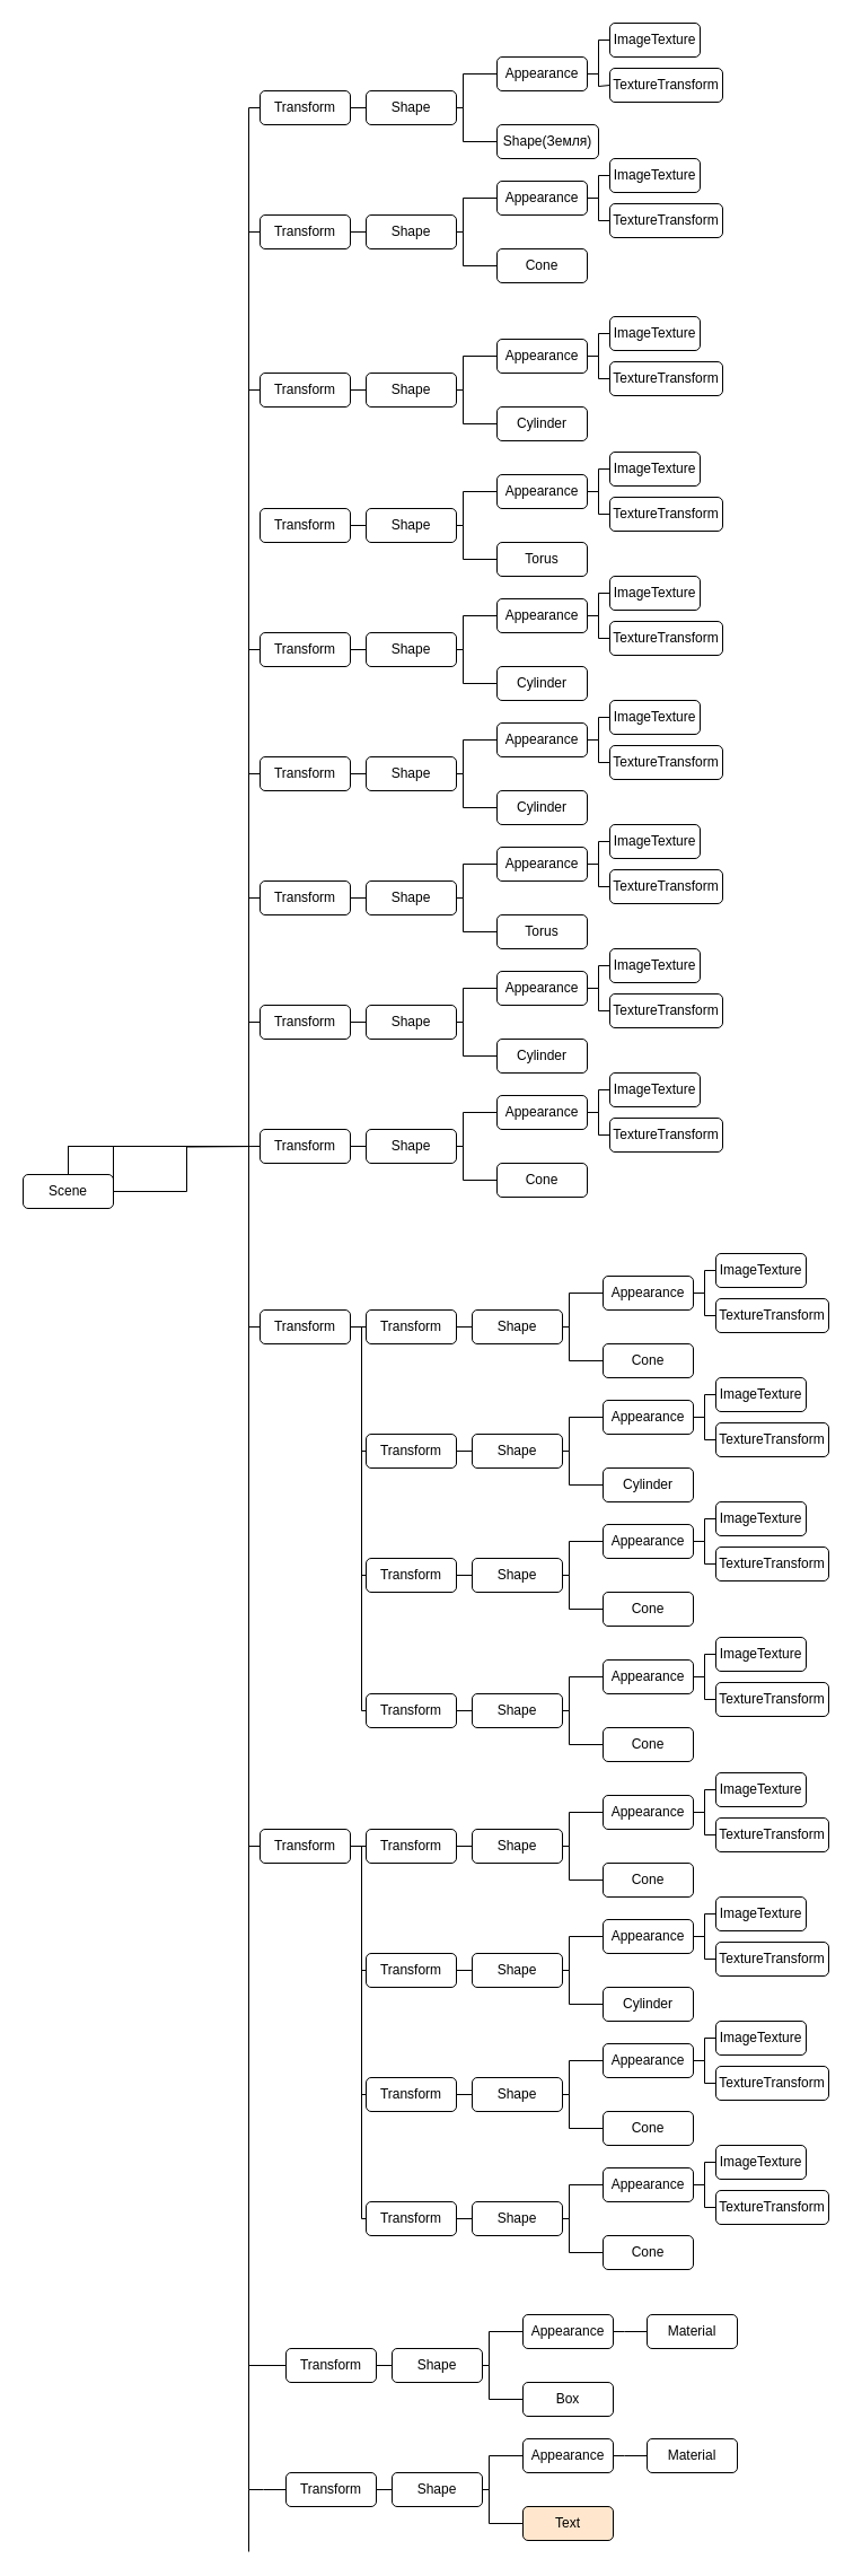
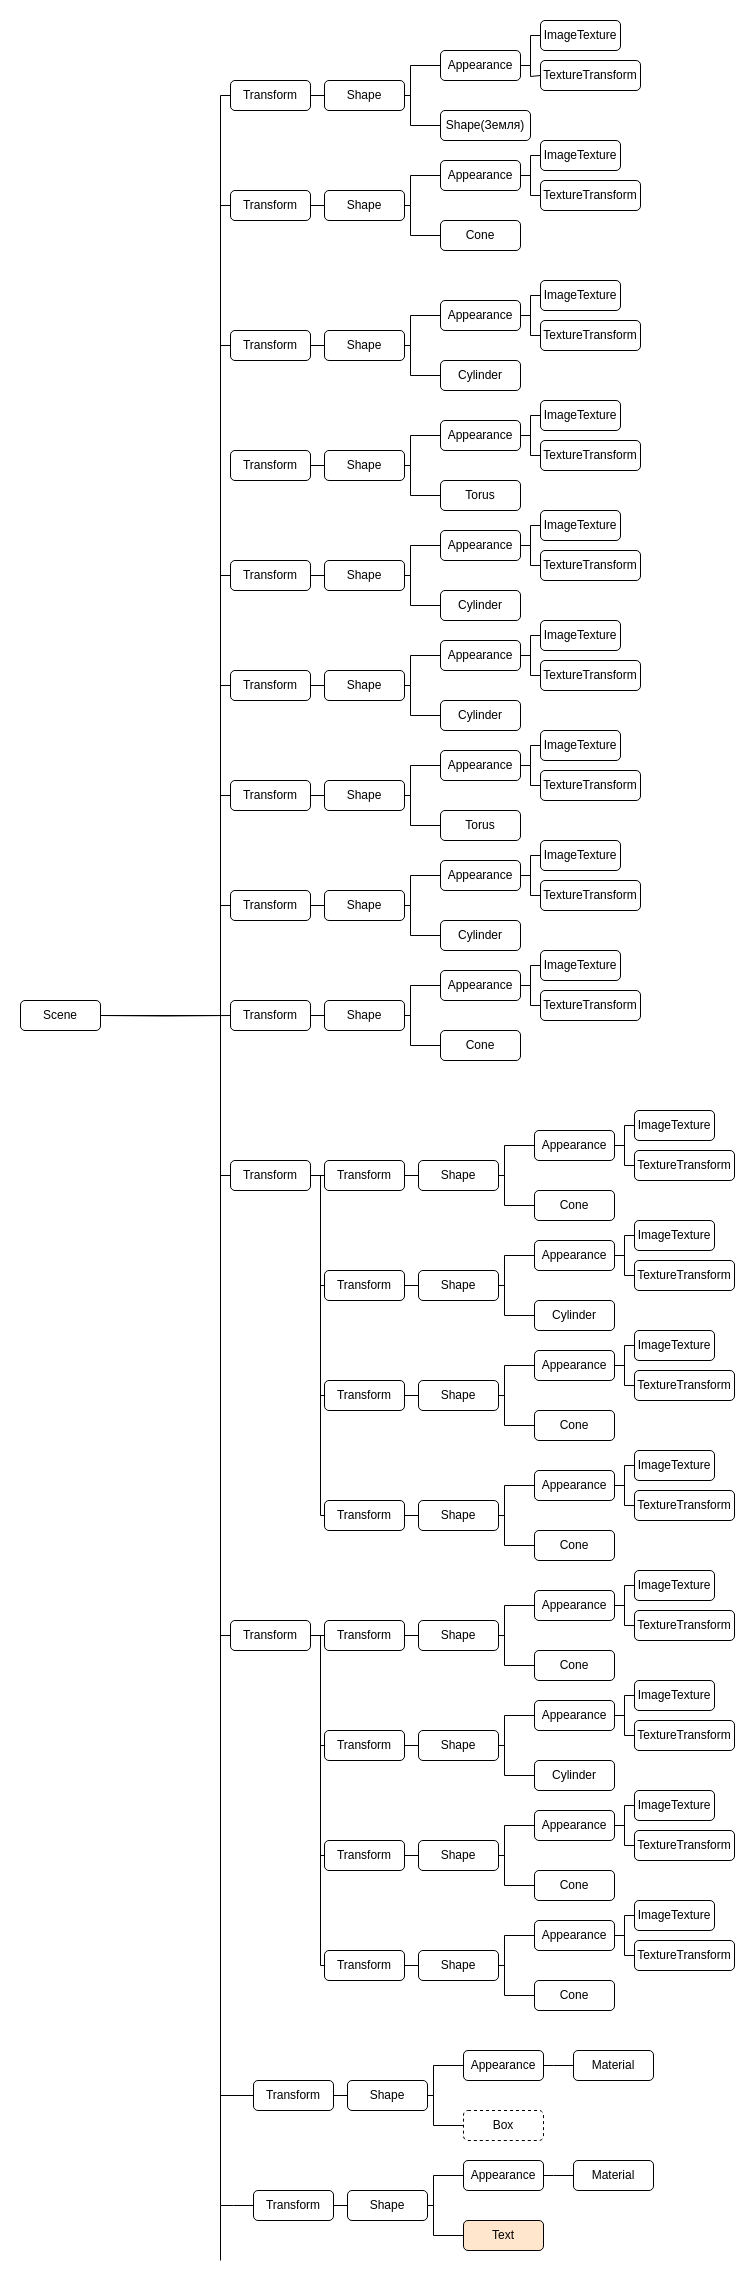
- <mxCell id="5" value="Scene" style="rounded=1;whiteSpace=wrap;html=1;" parent="1" vertex="1"><mxGeometry x="20" y="1040" width="80" height="30" as="geometry" /></mxCell>
+ <mxCell id="5" value="Scene" style="rounded=1;whiteSpace=wrap;html=1;" parent="1" vertex="1"><mxGeometry x="20" y="1000" width="80" height="30" as="geometry" /></mxCell>
- <mxCell id="206" value="Box" style="rounded=1;whiteSpace=wrap;html=1;" vertex="1" parent="1"><mxGeometry x="463" y="2110" width="80" height="30" as="geometry" /></mxCell>
+ <mxCell id="206" value="Box" style="rounded=1;whiteSpace=wrap;html=1;dashed=1;" vertex="1" parent="1"><mxGeometry x="463" y="2110" width="80" height="30" as="geometry" /></mxCell>
